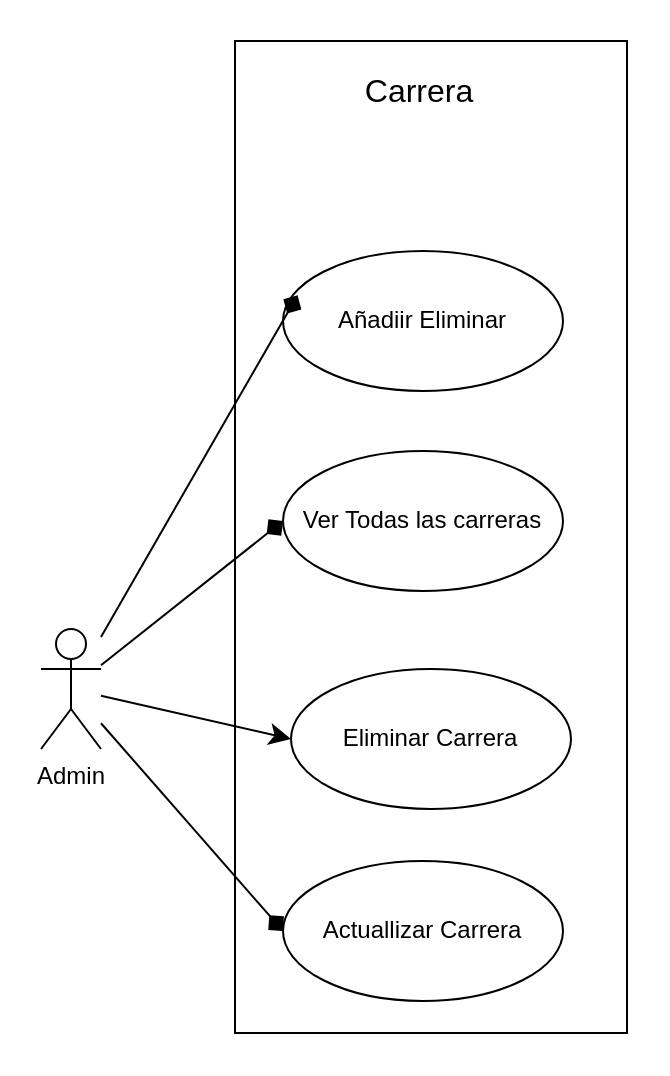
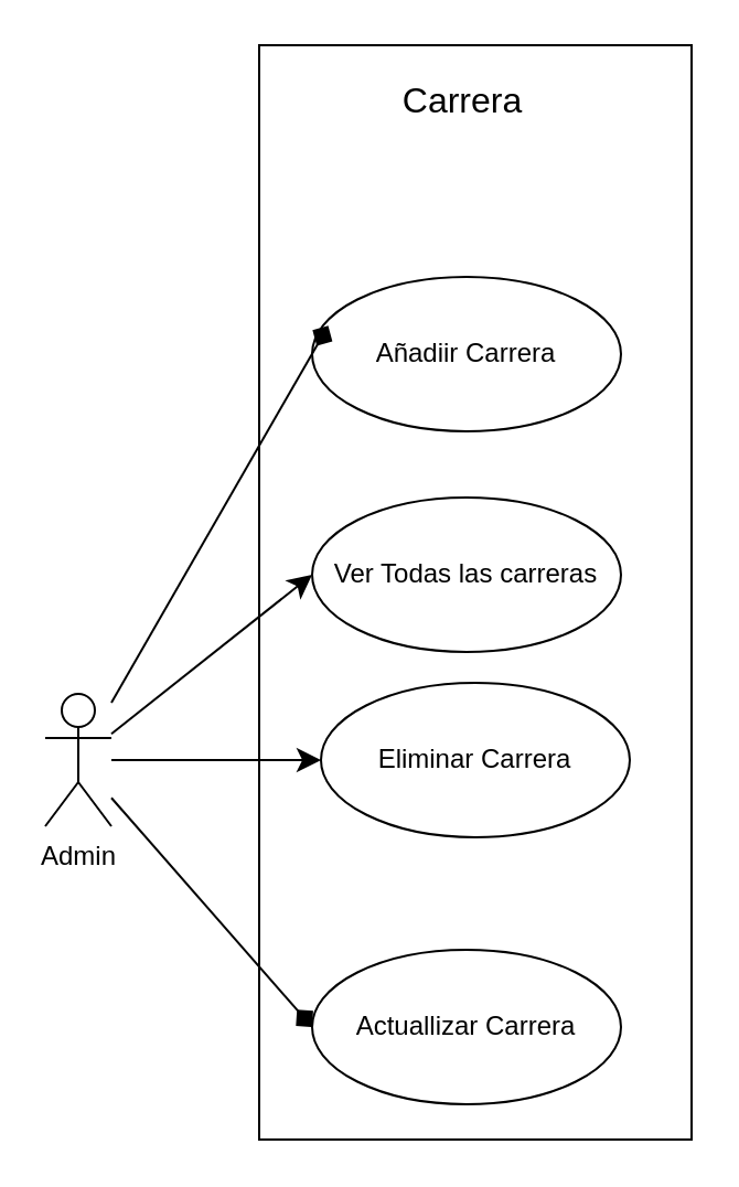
- <mxCell id="9" value="Añadiir Eliminar" style="ellipse;whiteSpace=wrap;html=1;" vertex="1" parent="1"><mxGeometry x="141" y="125" width="140" height="70" as="geometry" /></mxCell>
+ <mxCell id="9" value="Añadiir Carrera" style="ellipse;whiteSpace=wrap;html=1;" vertex="1" parent="1"><mxGeometry x="141" y="125" width="140" height="70" as="geometry" /></mxCell>
- <mxCell id="3" style="edgeStyle=none;curved=1;rounded=0;orthogonalLoop=1;jettySize=auto;html=1;entryX=0;entryY=0.5;entryDx=0;entryDy=0;fontSize=12;startSize=8;endSize=8;endArrow=diamond;" edge="1" parent="1" source="6" target="7"><mxGeometry relative="1" as="geometry" /></mxCell>
+ <mxCell id="3" style="edgeStyle=none;curved=1;rounded=0;orthogonalLoop=1;jettySize=auto;html=1;entryX=0;entryY=0.5;entryDx=0;entryDy=0;fontSize=12;startSize=8;endSize=8;" edge="1" parent="1" source="6" target="7"><mxGeometry relative="1" as="geometry" /></mxCell>
- <mxCell id="10" value="Eliminar Carrera" style="ellipse;whiteSpace=wrap;html=1;" vertex="1" parent="1"><mxGeometry x="145" y="334" width="140" height="70" as="geometry" /></mxCell>
+ <mxCell id="10" value="Eliminar Carrera" style="ellipse;whiteSpace=wrap;html=1;" vertex="1" parent="1"><mxGeometry x="145" y="309" width="140" height="70" as="geometry" /></mxCell>
